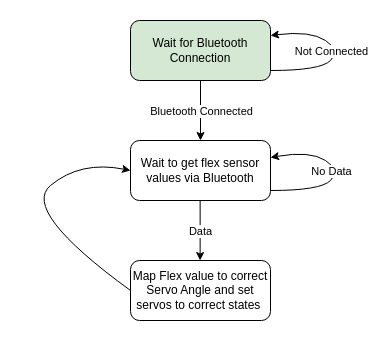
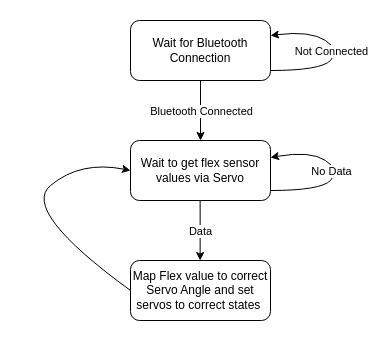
- <mxCell id="4" value="Wait for Bluetooth Connection" style="rounded=1;whiteSpace=wrap;html=1;fillColor=#d5e8d4;" vertex="1" parent="1"><mxGeometry x="130" y="20" width="140" height="60" as="geometry" /></mxCell>
+ <mxCell id="4" value="Wait for Bluetooth Connection" style="rounded=1;whiteSpace=wrap;html=1;" vertex="1" parent="1"><mxGeometry x="130" y="20" width="140" height="60" as="geometry" /></mxCell>
- <mxCell id="7" value="Wait to get flex sensor values via Bluetooth" style="rounded=1;whiteSpace=wrap;html=1;" vertex="1" parent="1"><mxGeometry x="130" y="140" width="140" height="60" as="geometry" /></mxCell>
+ <mxCell id="7" value="Wait to get flex sensor values via Servo" style="rounded=1;whiteSpace=wrap;html=1;" vertex="1" parent="1"><mxGeometry x="130" y="140" width="140" height="60" as="geometry" /></mxCell>
